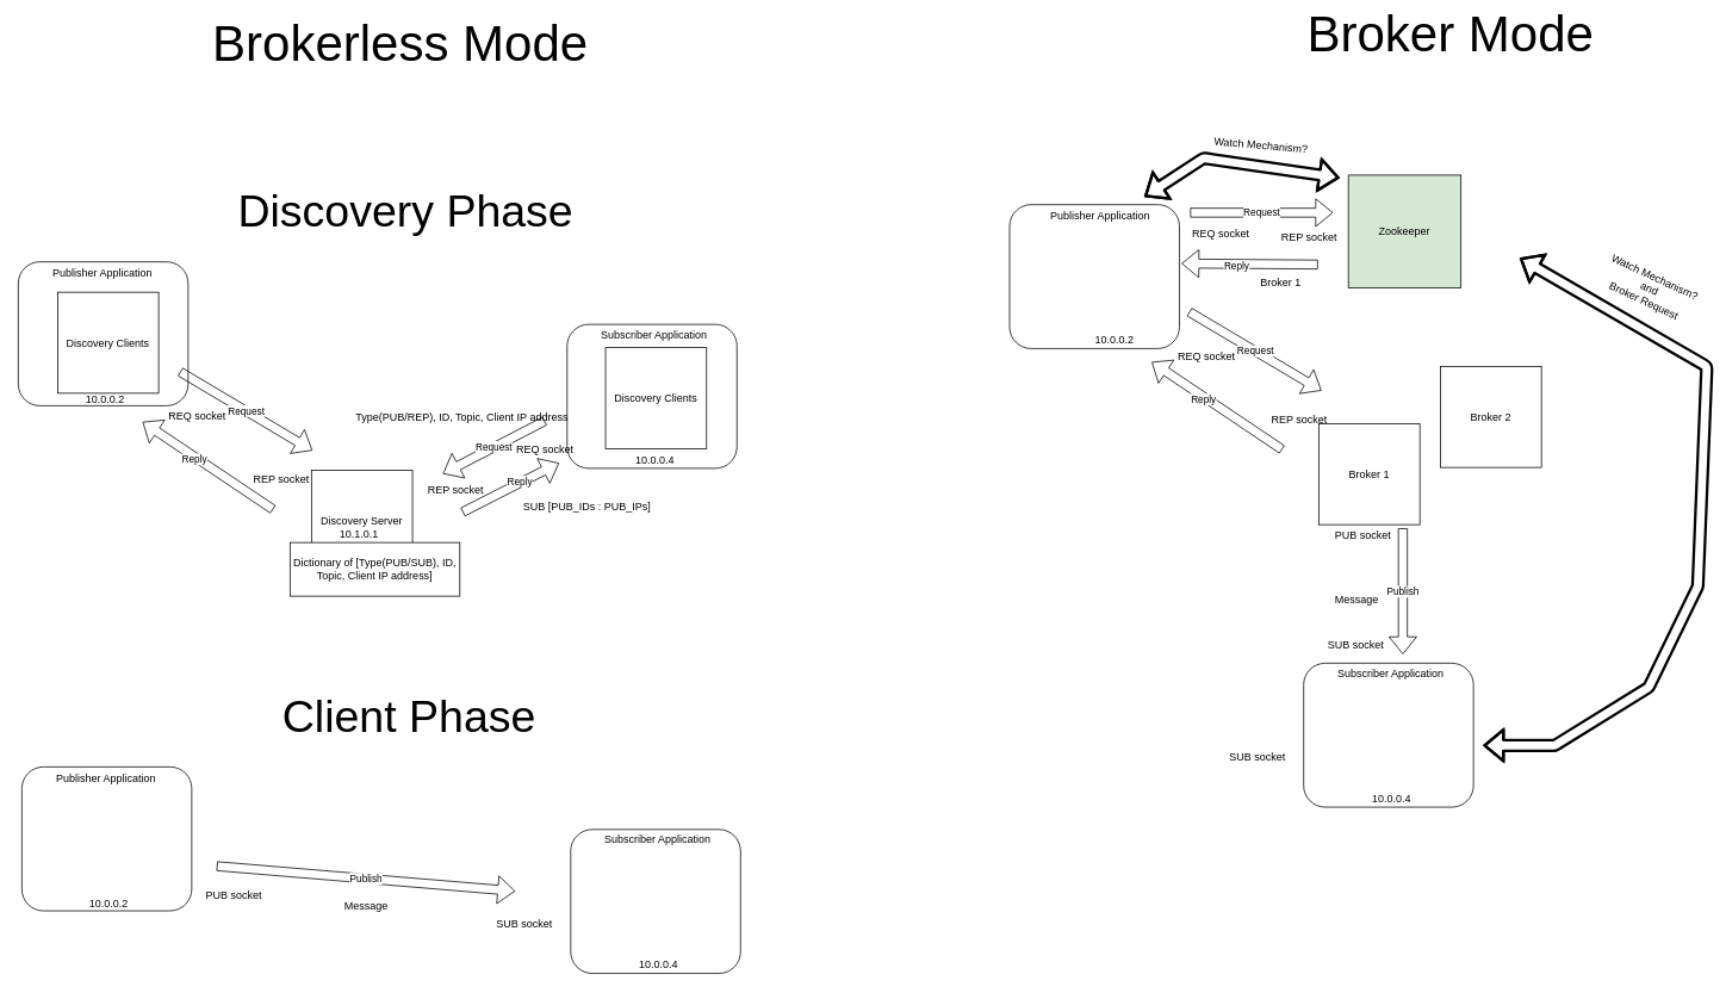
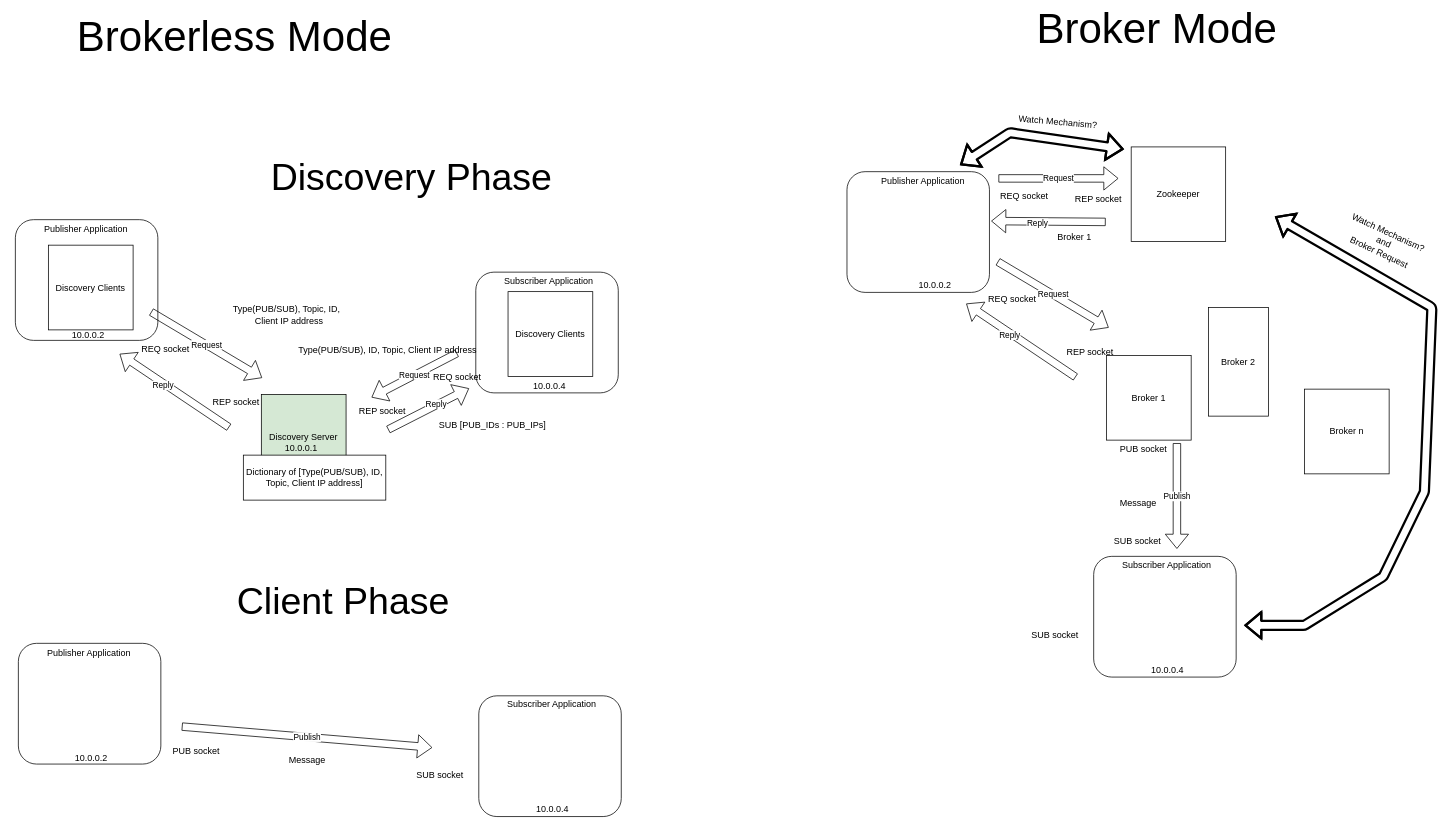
- <mxCell id="39" value="&lt;span style=&quot;font-size: 56px&quot;&gt;Broker Mode&lt;/span&gt;" style="text;html=1;align=center;verticalAlign=middle;resizable=0;points=[];autosize=1;" parent="1" vertex="1"><mxGeometry x="1456" y="20" width="331" height="33" as="geometry" /></mxCell>
+ <mxCell id="39" value="&lt;span style=&quot;font-size: 56px&quot;&gt;Broker Mode&lt;/span&gt;" style="text;html=1;align=center;verticalAlign=middle;resizable=0;points=[];autosize=1;" parent="1" vertex="1"><mxGeometry x="1376" y="20" width="331" height="33" as="geometry" /></mxCell>
- <mxCell id="38" value="&lt;span style=&quot;font-size: 56px&quot;&gt;Brokerless Mode&lt;/span&gt;" style="text;html=1;align=center;verticalAlign=middle;resizable=0;points=[];autosize=1;" parent="1" vertex="1"><mxGeometry x="232" y="31" width="430" height="33" as="geometry" /></mxCell>
+ <mxCell id="38" value="&lt;span style=&quot;font-size: 56px&quot;&gt;Brokerless Mode&lt;/span&gt;" style="text;html=1;align=center;verticalAlign=middle;resizable=0;points=[];autosize=1;" parent="1" vertex="1"><mxGeometry x="97" y="31" width="430" height="33" as="geometry" /></mxCell>
- <mxCell id="22" value="&lt;font style=&quot;font-size: 50px&quot;&gt;Discovery Phase&lt;/font&gt;" style="text;html=1;align=center;verticalAlign=middle;resizable=0;points=[];autosize=1;" parent="1" vertex="1"><mxGeometry x="260" y="220" width="385" height="30" as="geometry" /></mxCell>
+ <mxCell id="22" value="&lt;font style=&quot;font-size: 50px&quot;&gt;Discovery Phase&lt;/font&gt;" style="text;html=1;align=center;verticalAlign=middle;resizable=0;points=[];autosize=1;" parent="1" vertex="1"><mxGeometry x="355" y="220" width="385" height="30" as="geometry" /></mxCell>
- <mxCell id="57" value="Zookeeper" style="whiteSpace=wrap;html=1;aspect=fixed;fillColor=#d5e8d4;" vertex="1" parent="1"><mxGeometry x="1508" y="195" width="126" height="126" as="geometry" /></mxCell>
+ <mxCell id="57" value="Zookeeper" style="whiteSpace=wrap;html=1;aspect=fixed;" vertex="1" parent="1"><mxGeometry x="1508" y="195" width="126" height="126" as="geometry" /></mxCell>
+ <mxCell id="8" value="Type(PUB/SUB), Topic,&amp;nbsp;ID,&amp;nbsp;&lt;br&gt;&amp;nbsp;Client IP address" style="text;html=1;align=center;verticalAlign=middle;resizable=0;points=[];autosize=1;" parent="1" vertex="1"><mxGeometry x="304" y="403" width="157" height="32" as="geometry" /></mxCell>
- <mxCell id="18" value="Type(PUB/REP), ID, Topic, Client IP address" style="text;html=1;align=center;verticalAlign=middle;resizable=0;points=[];autosize=1;" parent="1" vertex="1"><mxGeometry x="392" y="457" width="248" height="18" as="geometry" /></mxCell>
+ <mxCell id="18" value="Type(PUB/SUB), ID, Topic, Client IP address" style="text;html=1;align=center;verticalAlign=middle;resizable=0;points=[];autosize=1;" parent="1" vertex="1"><mxGeometry x="392" y="457" width="248" height="18" as="geometry" /></mxCell>
- <mxCell id="64" value="Broker 2" style="whiteSpace=wrap;html=1;aspect=fixed;" vertex="1" parent="1"><mxGeometry x="1611" y="409" width="113" height="113" as="geometry" /></mxCell>
+ <mxCell id="64" value="Broker 2" style="whiteSpace=wrap;html=1;aspect=fixed;" vertex="1" parent="1"><mxGeometry x="1611" y="409" width="80" height="145" as="geometry" /></mxCell>
+ <mxCell id="63" value="Broker n" style="whiteSpace=wrap;html=1;aspect=fixed;" vertex="1" parent="1"><mxGeometry x="1739" y="518" width="113" height="113" as="geometry" /></mxCell>
- <mxCell id="4" value="Discovery Server" style="whiteSpace=wrap;html=1;aspect=fixed;" parent="1" vertex="1"><mxGeometry x="348" y="525" width="113" height="113" as="geometry" /></mxCell>
+ <mxCell id="4" value="Discovery Server" style="whiteSpace=wrap;html=1;aspect=fixed;fillColor=#d5e8d4;" parent="1" vertex="1"><mxGeometry x="348" y="525" width="113" height="113" as="geometry" /></mxCell>
- <mxCell id="14" value="10.1.0.1" style="text;html=1;align=center;verticalAlign=middle;resizable=0;points=[];autosize=1;" parent="1" vertex="1"><mxGeometry x="374" y="588" width="53" height="18" as="geometry" /></mxCell>
+ <mxCell id="14" value="10.0.0.1" style="text;html=1;align=center;verticalAlign=middle;resizable=0;points=[];autosize=1;" parent="1" vertex="1"><mxGeometry x="374" y="588" width="53" height="18" as="geometry" /></mxCell>
